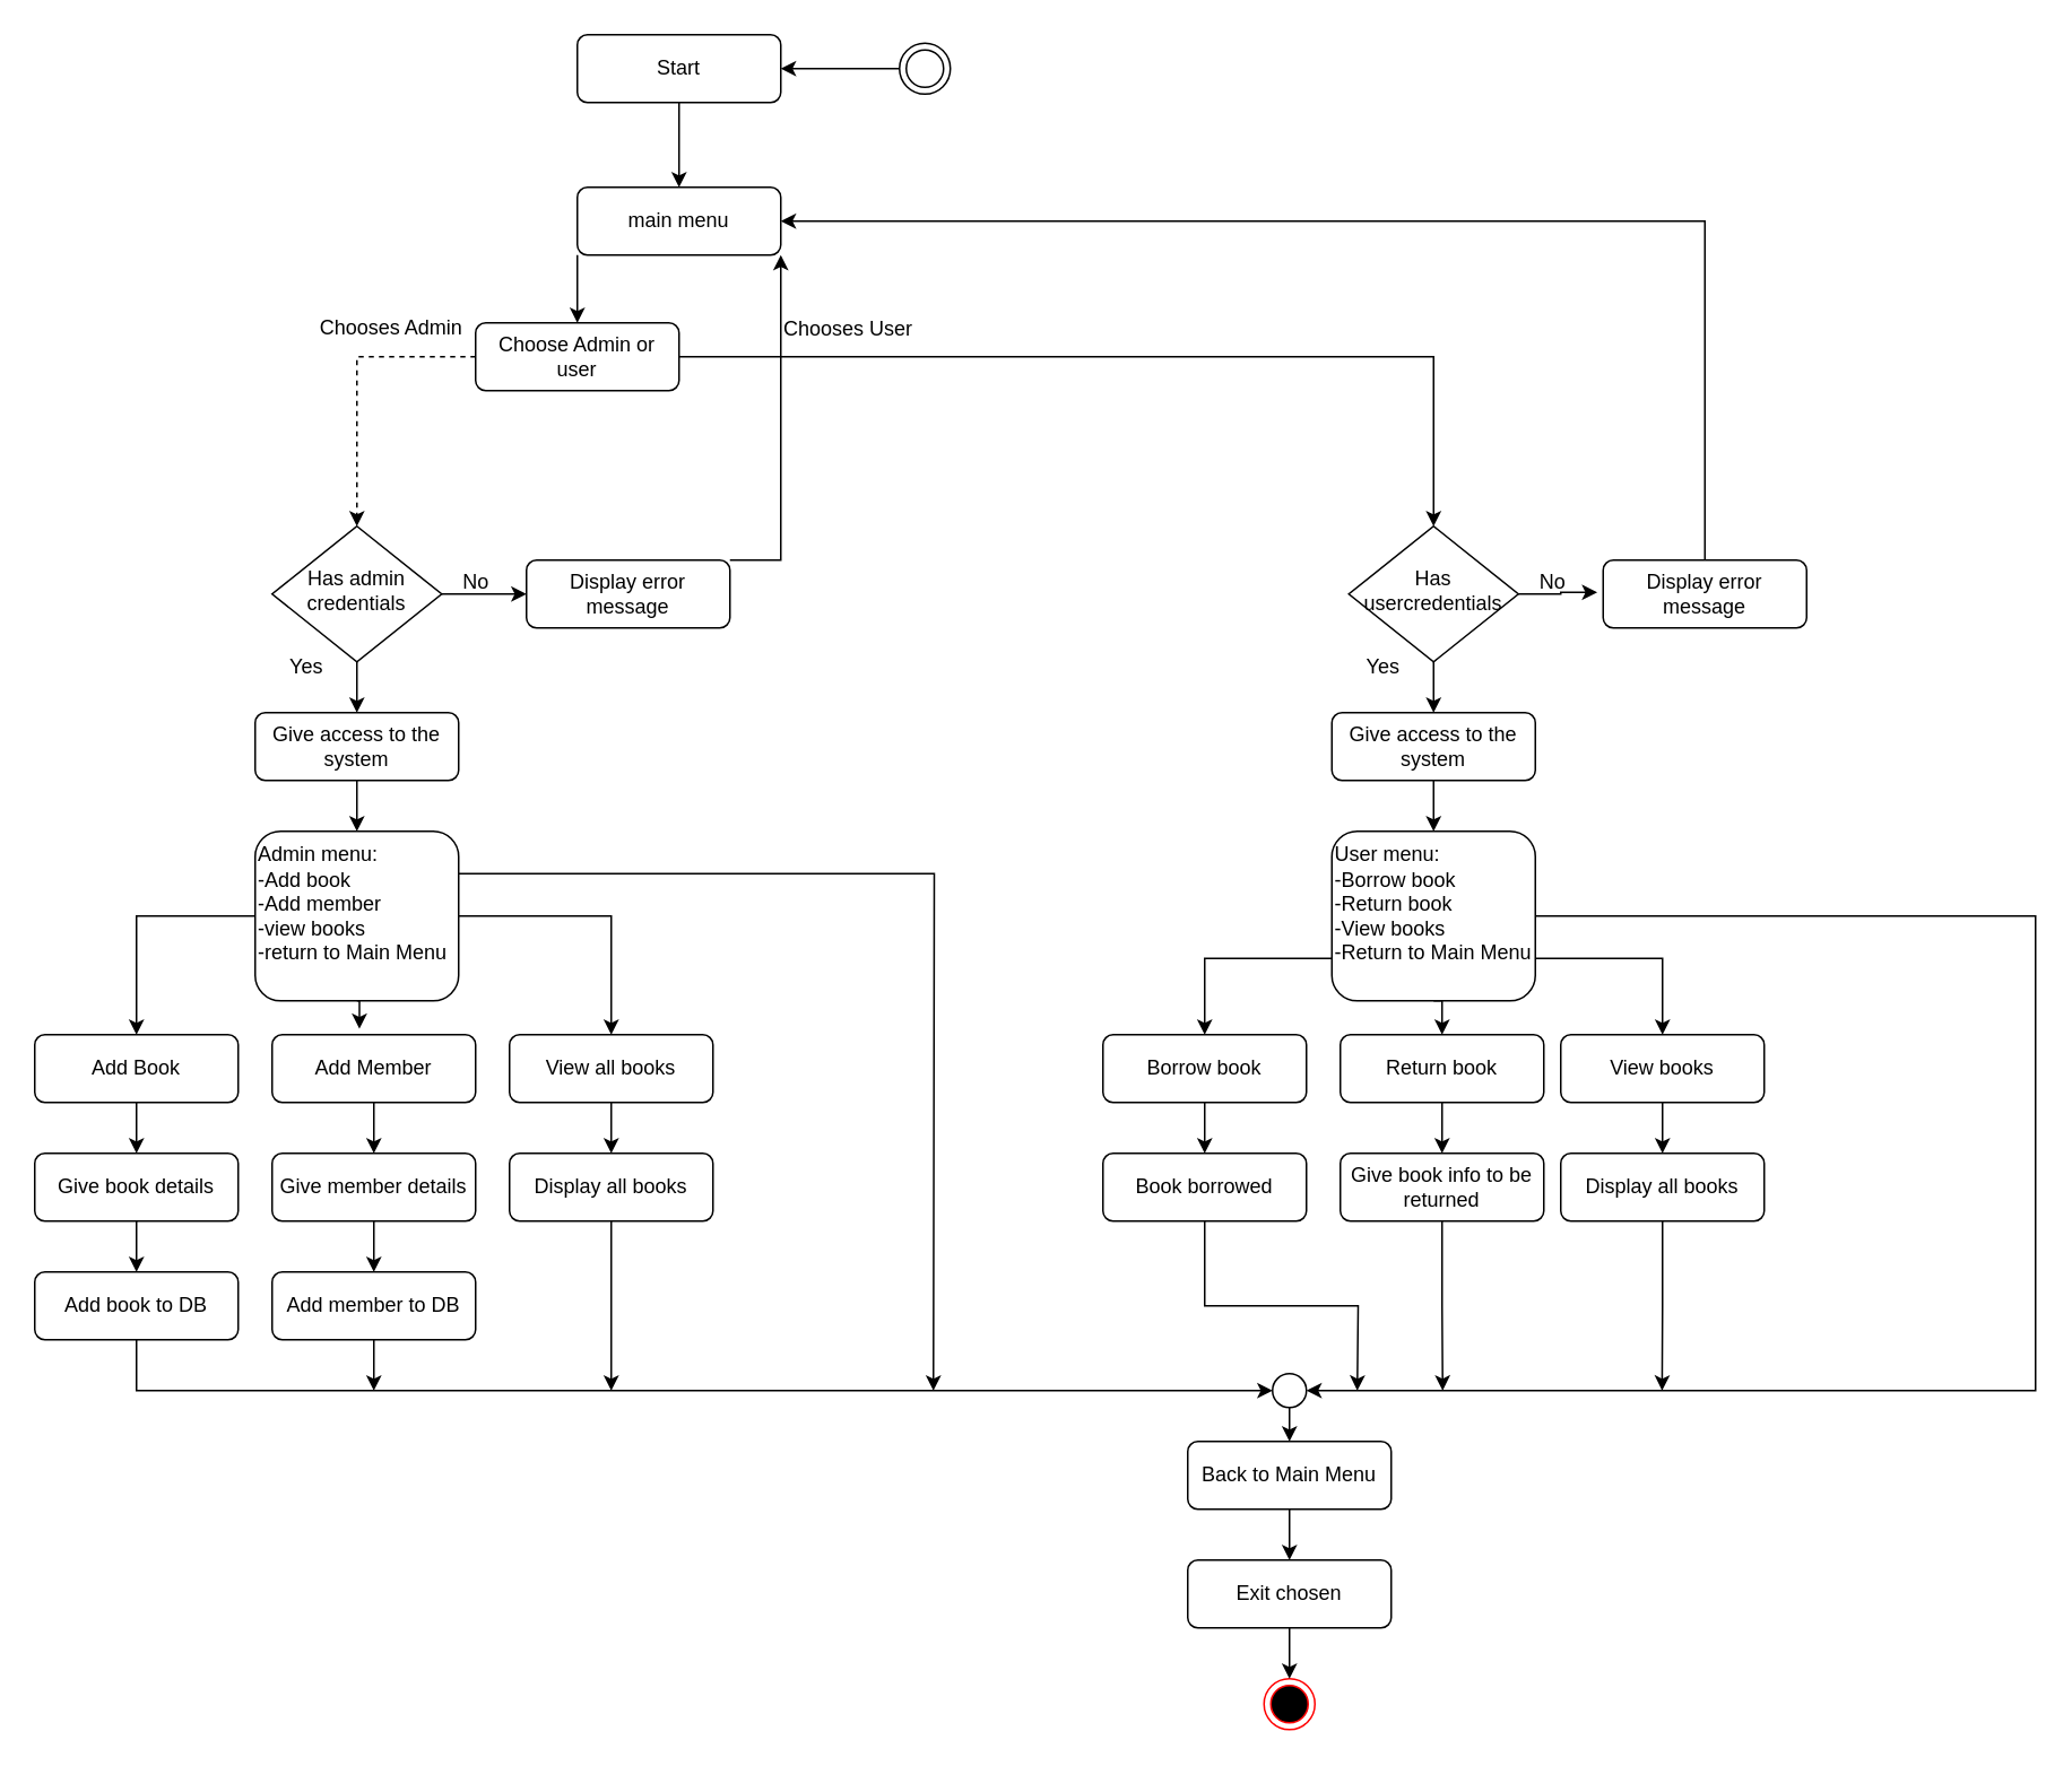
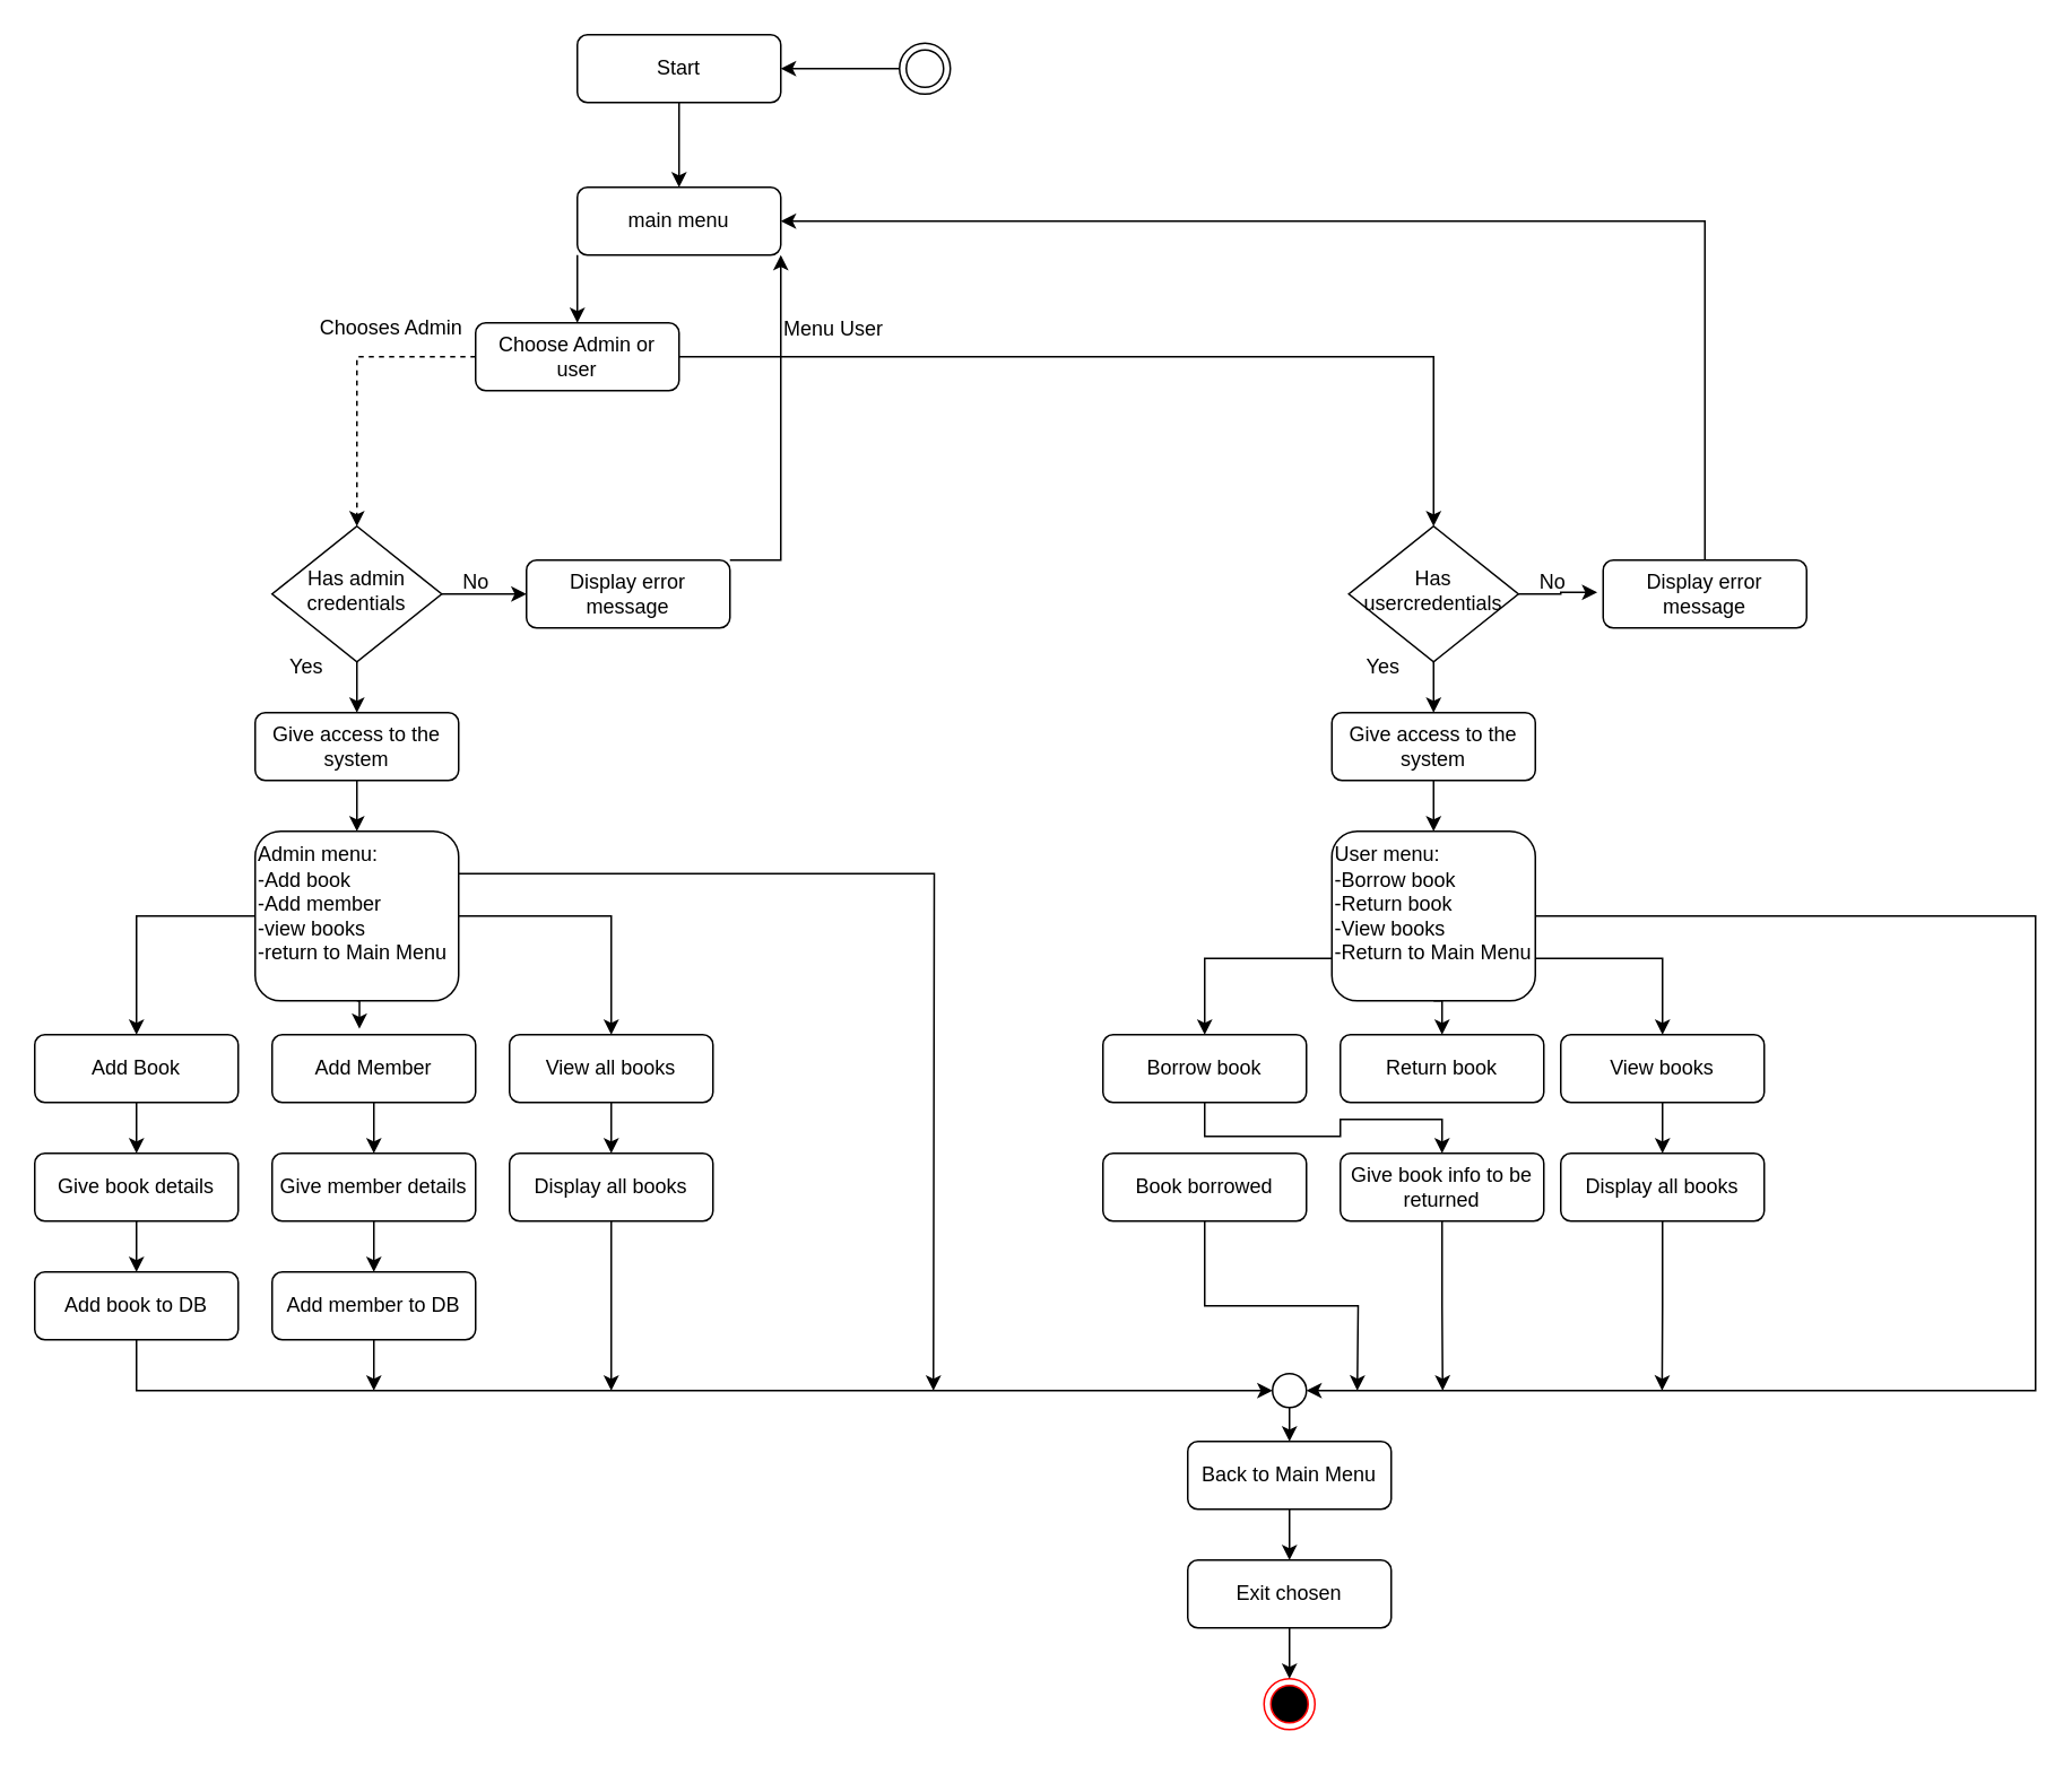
- <mxCell id="40" value="Chooses User" style="text;whiteSpace=wrap;html=1;" vertex="1" parent="1"><mxGeometry x="460" y="180" width="110" height="80" as="geometry" /></mxCell>
+ <mxCell id="40" value="Menu User" style="text;whiteSpace=wrap;html=1;" vertex="1" parent="1"><mxGeometry x="460" y="180" width="110" height="80" as="geometry" /></mxCell>
- <mxCell id="55" style="edgeStyle=orthogonalEdgeStyle;rounded=0;orthogonalLoop=1;jettySize=auto;html=1;exitX=0.5;exitY=1;exitDx=0;exitDy=0;entryX=0.5;entryY=0;entryDx=0;entryDy=0;" edge="1" parent="1" source="56" target="73"><mxGeometry relative="1" as="geometry" /></mxCell>
- <mxCell id="57" style="edgeStyle=orthogonalEdgeStyle;rounded=0;orthogonalLoop=1;jettySize=auto;html=1;exitX=0.5;exitY=1;exitDx=0;exitDy=0;entryX=0.5;entryY=0;entryDx=0;entryDy=0;" edge="1" parent="1" source="58" target="75"><mxGeometry relative="1" as="geometry" /></mxCell>
+ <mxCell id="57" style="edgeStyle=orthogonalEdgeStyle;rounded=0;orthogonalLoop=1;jettySize=auto;html=1;exitX=0.5;exitY=1;exitDx=0;exitDy=0;" edge="1" parent="1" source="58" target="73"><mxGeometry relative="1" as="geometry" /></mxCell>
